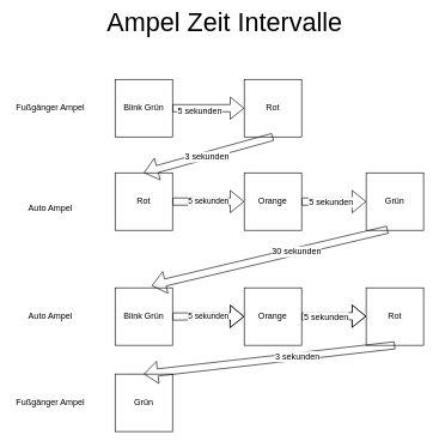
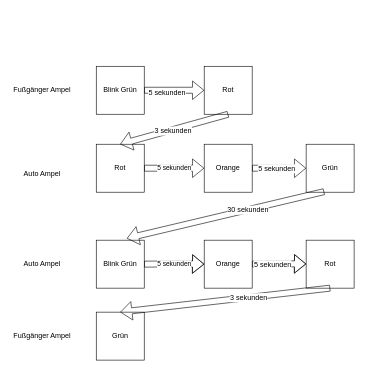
- <mxCell id="25" value="&lt;font style=&quot;font-size: 36px&quot;&gt;Ampel Zeit Intervalle&lt;/font&gt;" style="text;html=1;strokeColor=none;fillColor=none;align=center;verticalAlign=middle;whiteSpace=wrap;rounded=0;" vertex="1" parent="1"><mxGeometry x="143" y="20" width="340" height="20" as="geometry" /></mxCell>
